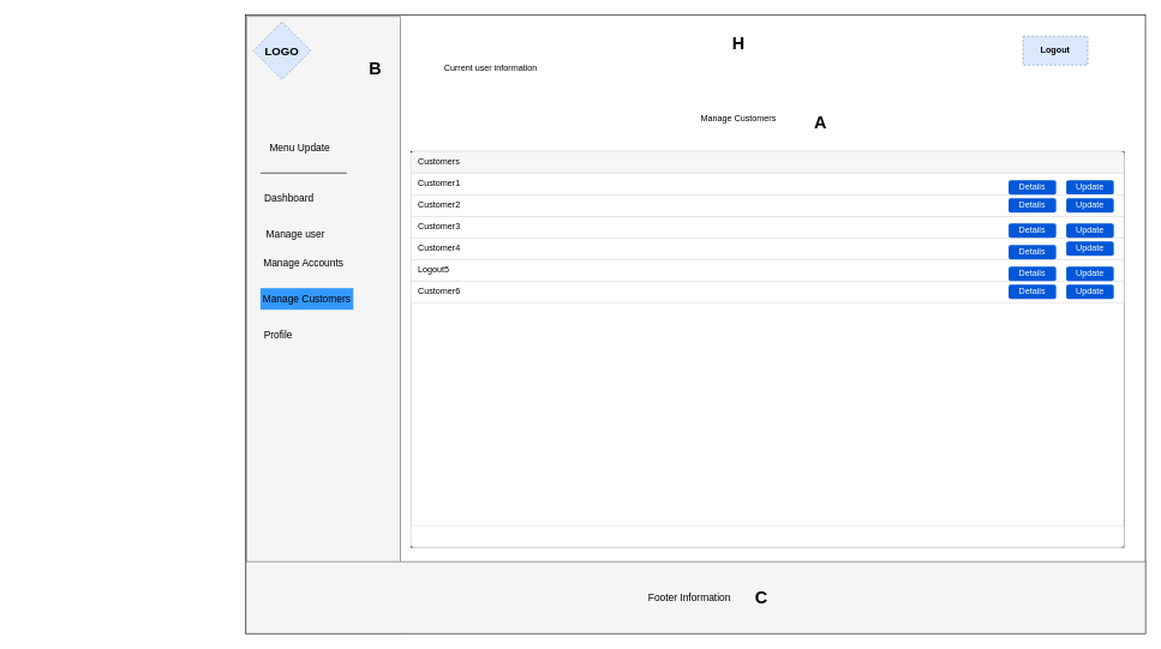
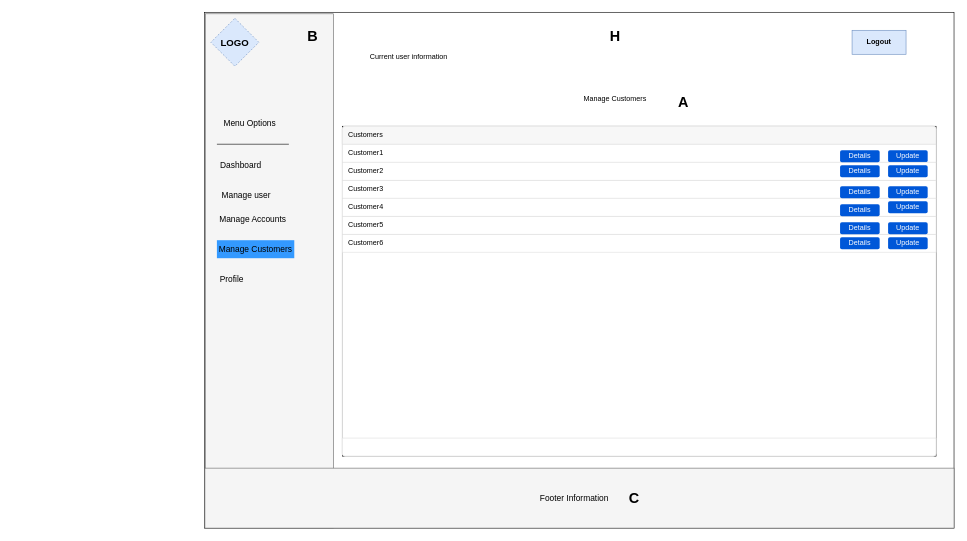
- <mxCell id="5" value="&lt;b&gt;Logout&lt;/b&gt;" style="rounded=0;whiteSpace=wrap;html=1;fillColor=#dae8fc;strokeColor=#6c8ebf;dashed=1;" parent="1" vertex="1"><mxGeometry x="1420" y="50" width="90" height="40" as="geometry" /></mxCell>
+ <mxCell id="5" value="&lt;b&gt;Logout&lt;/b&gt;" style="rounded=0;whiteSpace=wrap;html=1;fillColor=#dae8fc;strokeColor=#6c8ebf;" parent="1" vertex="1"><mxGeometry x="1420" y="50" width="90" height="40" as="geometry" /></mxCell>
- <mxCell id="40" value="&lt;h1 style=&quot;margin-top: 0px;&quot;&gt;B&lt;/h1&gt;" style="text;html=1;whiteSpace=wrap;overflow=hidden;rounded=0;align=center;" parent="1" vertex="1"><mxGeometry x="505.93" y="75" width="30" height="40" as="geometry" /></mxCell>
+ <mxCell id="40" value="&lt;h1 style=&quot;margin-top: 0px;&quot;&gt;B&lt;/h1&gt;" style="text;html=1;whiteSpace=wrap;overflow=hidden;rounded=0;align=center;" parent="1" vertex="1"><mxGeometry x="505.93" y="40" width="30" height="40" as="geometry" /></mxCell>
- <mxCell id="10" value="&lt;font style=&quot;font-size: 14px;&quot;&gt;Menu Update&lt;/font&gt;" style="text;html=1;align=center;verticalAlign=middle;whiteSpace=wrap;rounded=0;" parent="1" vertex="1"><mxGeometry x="361" y="190" width="110" height="30" as="geometry" /></mxCell>
+ <mxCell id="10" value="&lt;font style=&quot;font-size: 14px;&quot;&gt;Menu Options&lt;/font&gt;" style="text;html=1;align=center;verticalAlign=middle;whiteSpace=wrap;rounded=0;" parent="1" vertex="1"><mxGeometry x="361" y="190" width="110" height="30" as="geometry" /></mxCell>
- <mxCell id="24" value="Logout5" style="strokeColor=inherit;fillColor=inherit;gradientColor=inherit;fontColor=inherit;html=1;shadow=0;dashed=0;perimeter=none;whiteSpace=wrap;resizeWidth=1;align=left;spacing=10;" parent="17" vertex="1"><mxGeometry y="150" width="990" height="30" as="geometry" /></mxCell>
+ <mxCell id="24" value="Customer5" style="strokeColor=inherit;fillColor=inherit;gradientColor=inherit;fontColor=inherit;html=1;shadow=0;dashed=0;perimeter=none;whiteSpace=wrap;resizeWidth=1;align=left;spacing=10;" parent="17" vertex="1"><mxGeometry y="150" width="990" height="30" as="geometry" /></mxCell>
